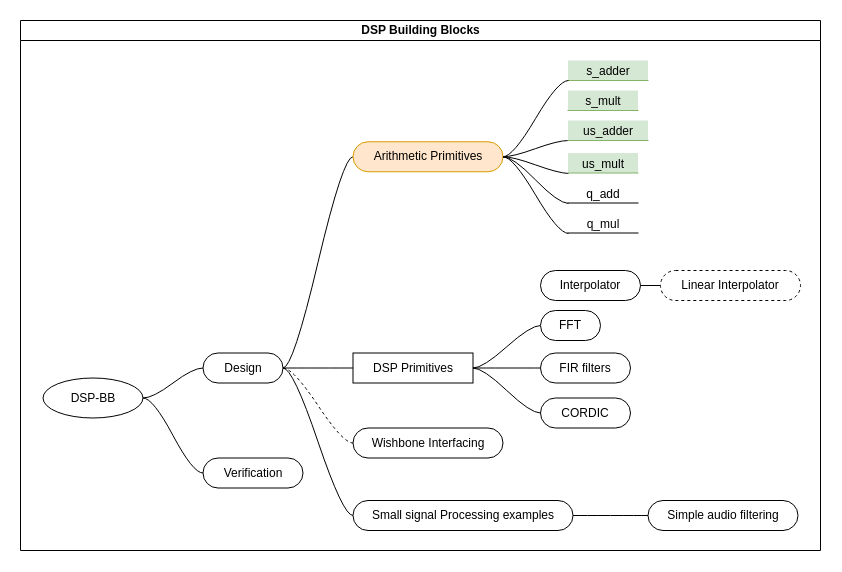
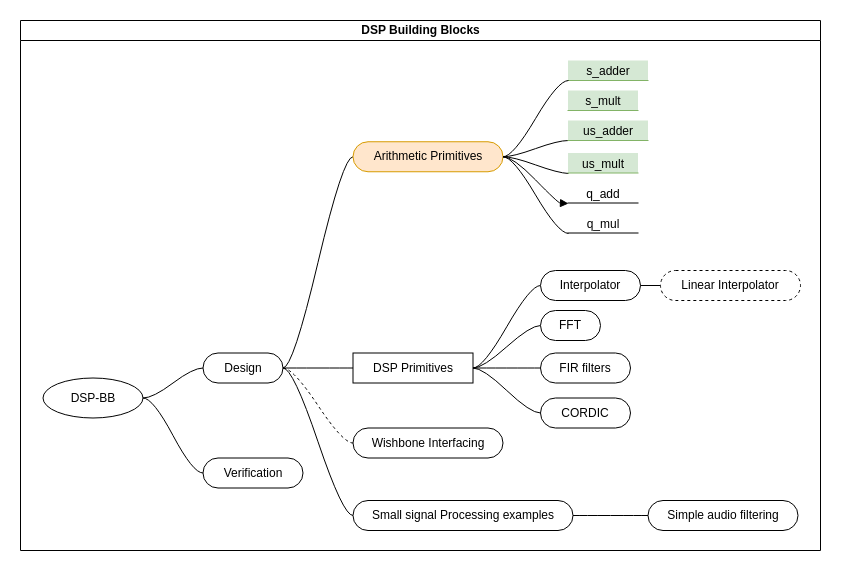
- <mxCell id="31" value="" style="edgeStyle=entityRelationEdgeStyle;startArrow=none;endArrow=none;segment=10;curved=1;" parent="2" source="7" target="32" edge="1"><mxGeometry relative="1" as="geometry"><mxPoint x="412.5" y="196.25" as="sourcePoint" /></mxGeometry></mxCell>
+ <mxCell id="31" value="" style="edgeStyle=entityRelationEdgeStyle;startArrow=none;endArrow=block;segment=10;curved=1;" parent="2" source="7" target="32" edge="1"><mxGeometry relative="1" as="geometry"><mxPoint x="412.5" y="196.25" as="sourcePoint" /></mxGeometry></mxCell>
+ <mxCell id="35" value="" style="edgeStyle=entityRelationEdgeStyle;startArrow=none;endArrow=none;segment=10;curved=1;" edge="1" target="36" source="10" parent="2"><mxGeometry relative="1" as="geometry"><mxPoint x="622.5" y="337.5" as="sourcePoint" /></mxGeometry></mxCell>
